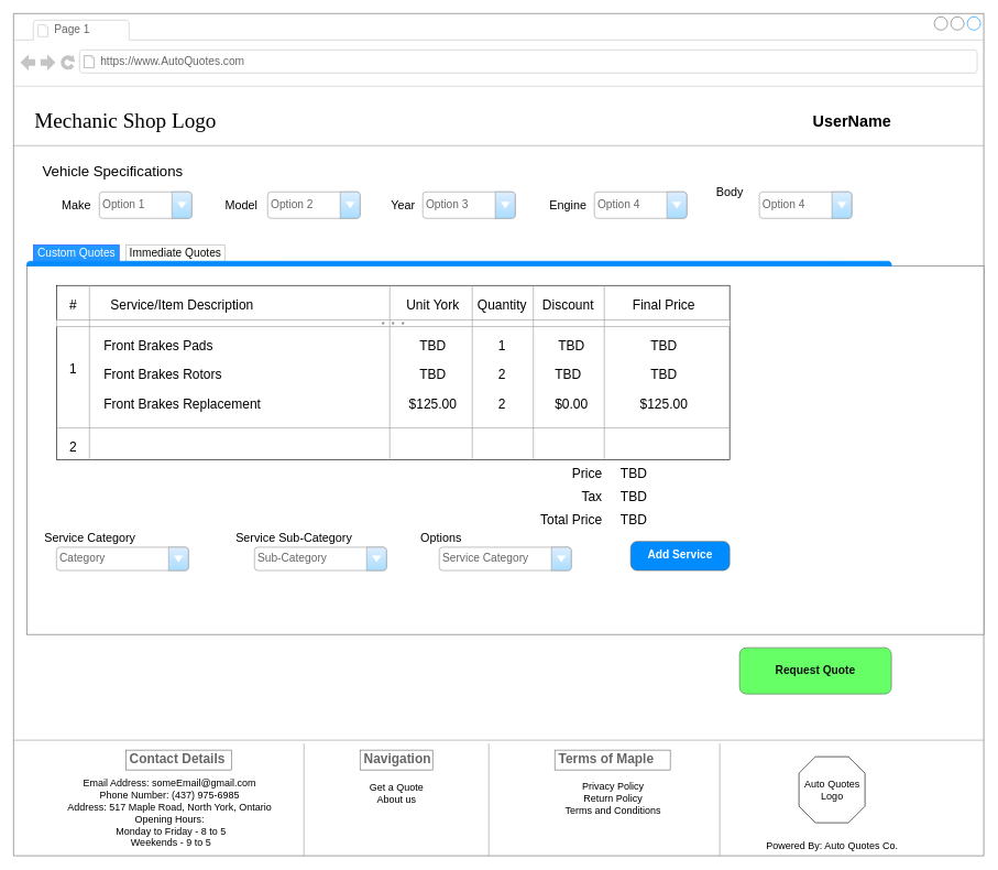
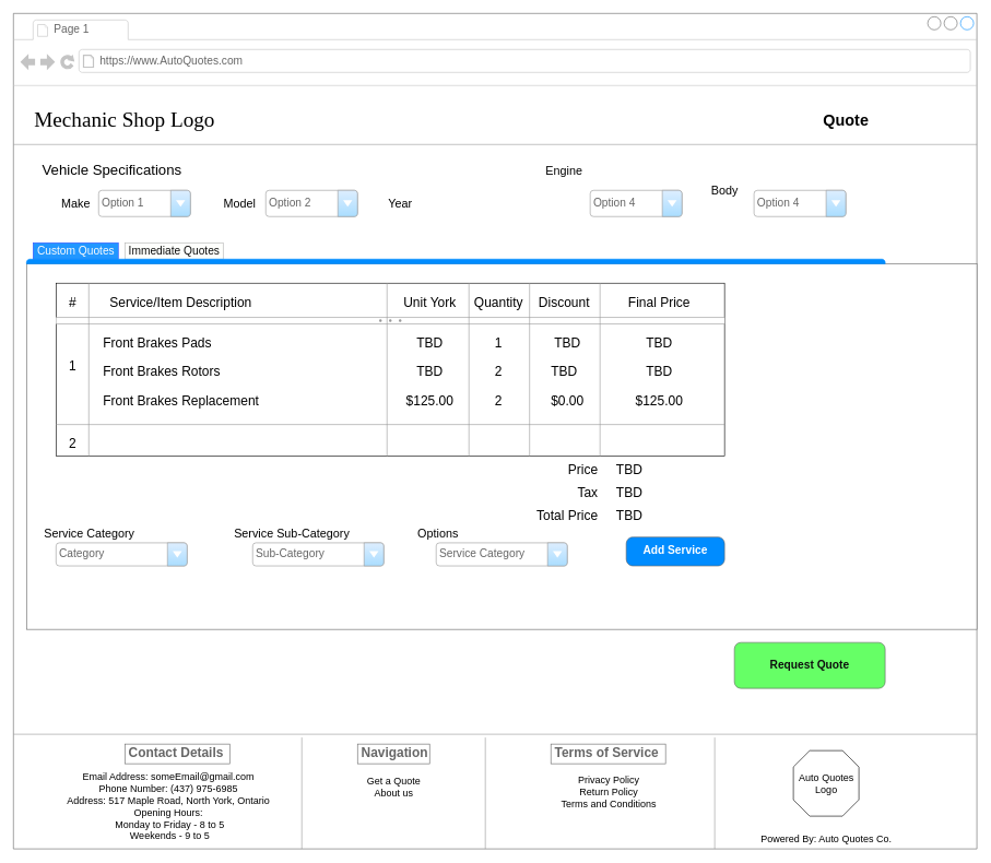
- <mxCell id="82" value="UserName" style="text;strokeColor=none;fillColor=none;html=1;fontSize=24;fontStyle=1;verticalAlign=middle;align=center;" vertex="1" parent="2"><mxGeometry x="1210" y="142.5" width="120" height="40" as="geometry" /></mxCell>
+ <mxCell id="82" value="Quote" style="text;strokeColor=none;fillColor=none;html=1;fontSize=24;fontStyle=1;verticalAlign=middle;align=center;" vertex="1" parent="2"><mxGeometry x="1210" y="142.5" width="120" height="40" as="geometry" /></mxCell>
- <mxCell id="14" value="Option 3" style="strokeWidth=1;shadow=0;dashed=0;align=center;html=1;shape=mxgraph.mockup.forms.comboBox;strokeColor=#999999;fillColor=#ddeeff;align=left;fillColor2=#aaddff;mainText=;fontColor=#666666;fontSize=17;spacingLeft=3;" vertex="1" parent="2"><mxGeometry x="620" y="270" width="140" height="40" as="geometry" /></mxCell>
- <mxCell id="15" value="&lt;span style=&quot;font-size: 18px;&quot;&gt;Engine&lt;/span&gt;" style="text;html=1;align=center;verticalAlign=middle;resizable=0;points=[];autosize=1;strokeColor=none;fillColor=none;fontSize=22;" vertex="1" parent="2"><mxGeometry x="800" y="270" width="80" height="40" as="geometry" /></mxCell>
+ <mxCell id="15" value="&lt;span style=&quot;font-size: 18px;&quot;&gt;Engine&lt;/span&gt;" style="text;html=1;align=center;verticalAlign=middle;resizable=0;points=[];autosize=1;strokeColor=none;fillColor=none;fontSize=22;" vertex="1" parent="2"><mxGeometry x="800" y="220" width="80" height="40" as="geometry" /></mxCell>
- <mxCell id="72" value="&lt;h3&gt;Terms of Maple&lt;/h3&gt;" style="strokeWidth=1;shadow=0;dashed=0;align=center;html=1;shape=mxgraph.mockup.text.textBox;fontColor=#666666;align=left;fontSize=17;spacingLeft=4;spacingTop=-3;strokeColor=#666666;mainText=" vertex="1" parent="2"><mxGeometry x="820" y="1115" width="175" height="30" as="geometry" /></mxCell>
+ <mxCell id="72" value="&lt;h3&gt;Terms of Service&lt;/h3&gt;" style="strokeWidth=1;shadow=0;dashed=0;align=center;html=1;shape=mxgraph.mockup.text.textBox;fontColor=#666666;align=left;fontSize=17;spacingLeft=4;spacingTop=-3;strokeColor=#666666;mainText=" vertex="1" parent="2"><mxGeometry x="820" y="1115" width="175" height="30" as="geometry" /></mxCell>
